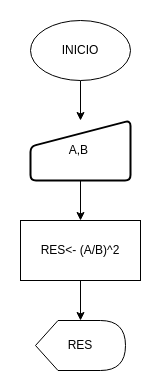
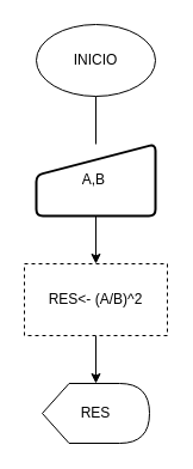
- <mxCell id="2" value="" style="edgeStyle=orthogonalEdgeStyle;rounded=0;orthogonalLoop=1;jettySize=auto;html=1;" edge="1" parent="1" source="3" target="8"><mxGeometry relative="1" as="geometry" /></mxCell>
+ <mxCell id="2" value="" style="edgeStyle=orthogonalEdgeStyle;rounded=0;orthogonalLoop=1;jettySize=auto;html=1;endArrow=none;" edge="1" parent="1" source="3" target="8"><mxGeometry relative="1" as="geometry" /></mxCell>
- <mxCell id="5" value="RES&amp;lt;- (A/B)^2" style="whiteSpace=wrap;html=1;" parent="1" vertex="1"><mxGeometry x="20" y="220" width="120" height="60" as="geometry" /></mxCell>
+ <mxCell id="5" value="RES&amp;lt;- (A/B)^2" style="whiteSpace=wrap;html=1;dashed=1;" parent="1" vertex="1"><mxGeometry x="20" y="220" width="120" height="60" as="geometry" /></mxCell>
